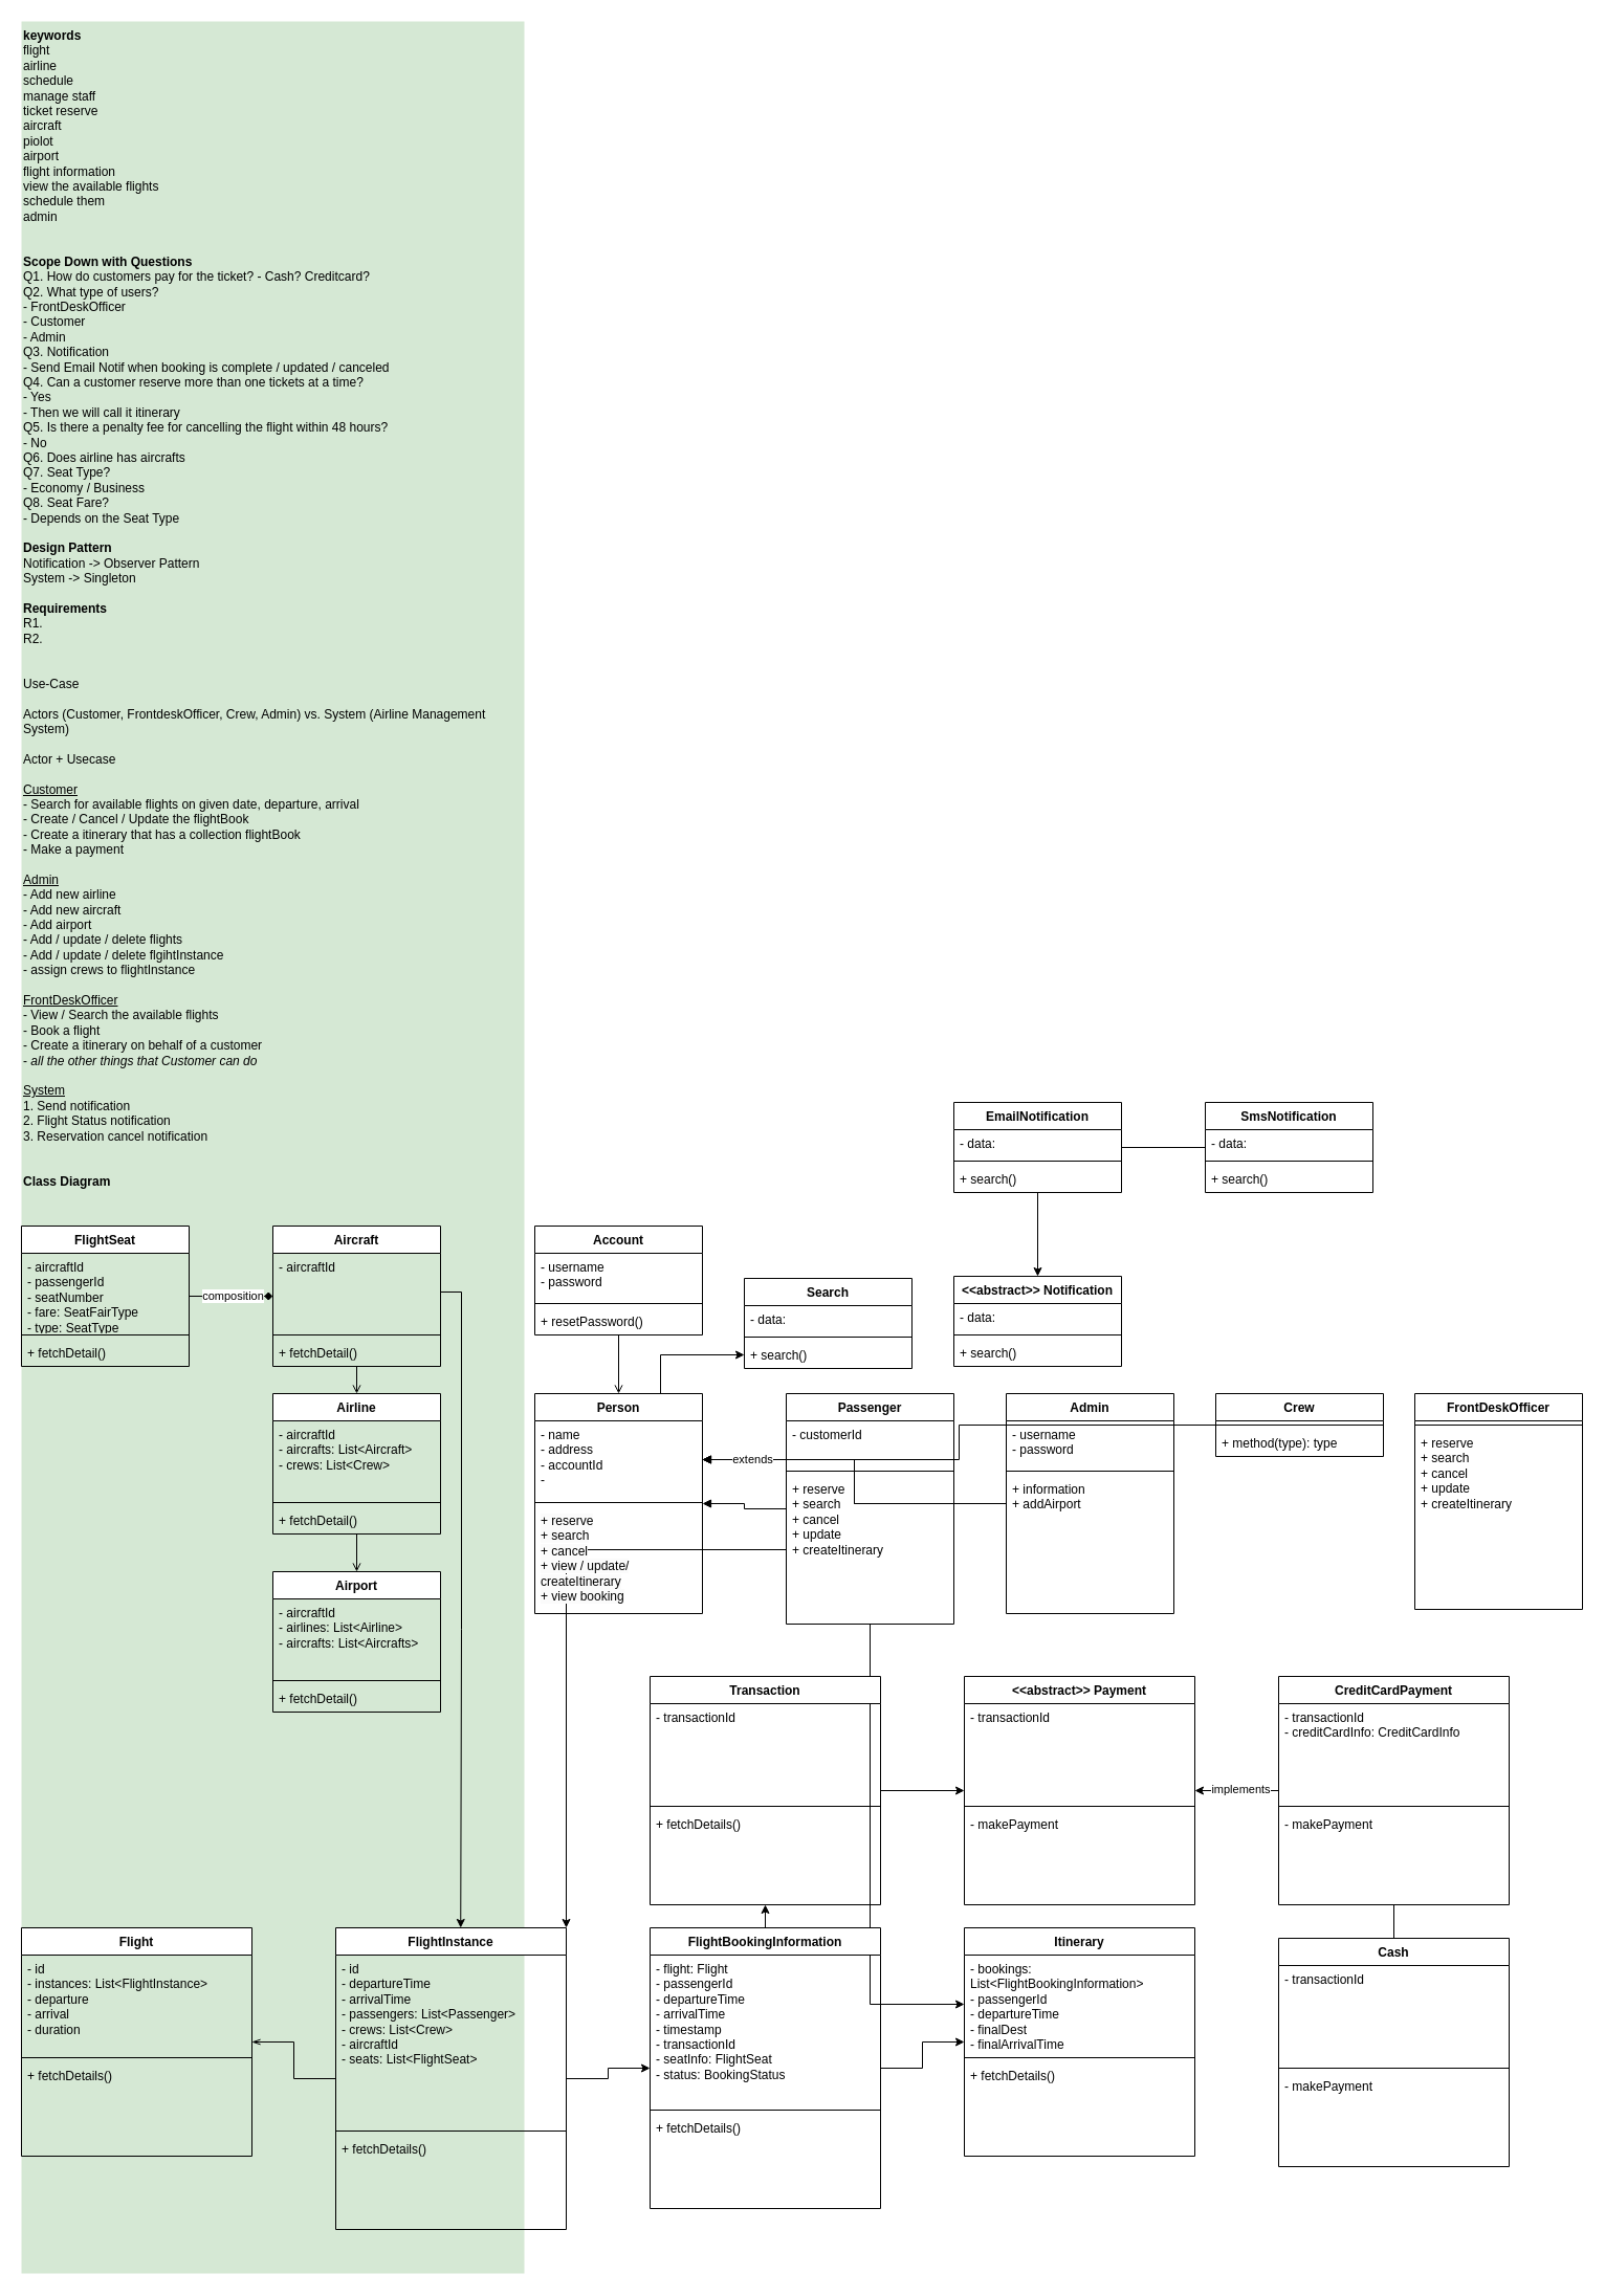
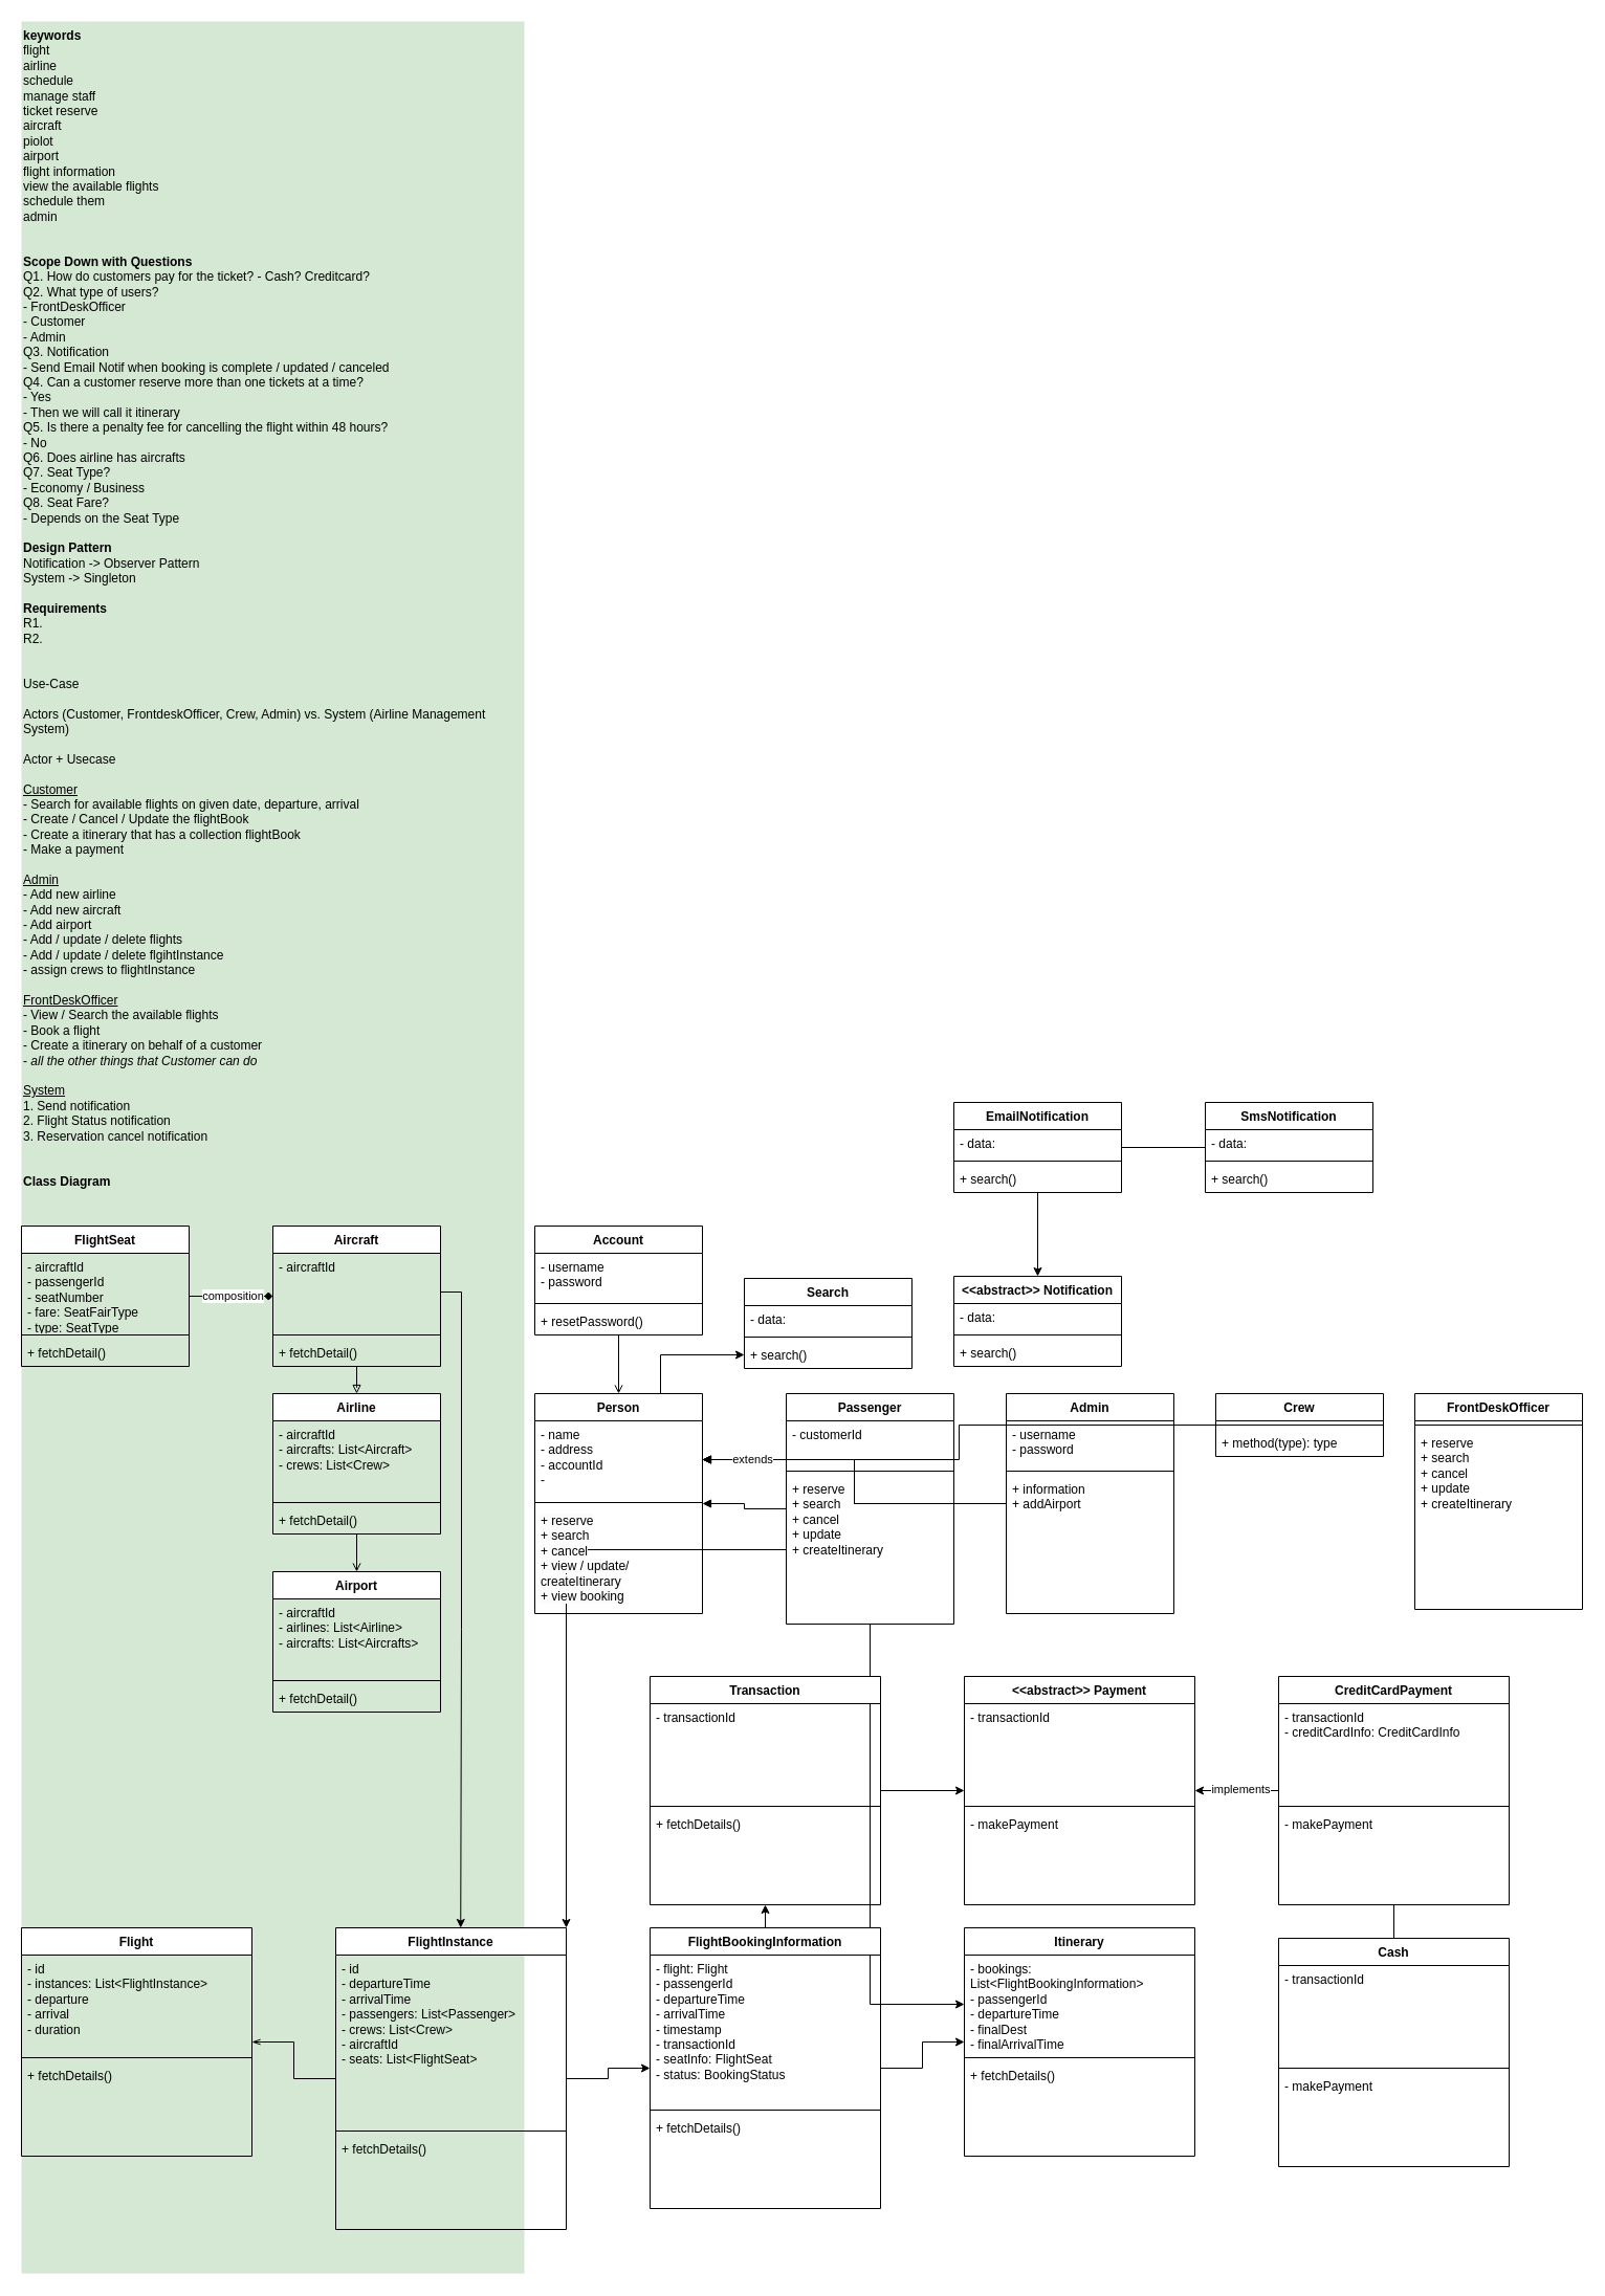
- <mxCell id="9" style="edgeStyle=orthogonalEdgeStyle;rounded=0;orthogonalLoop=1;jettySize=auto;html=1;entryX=0.5;entryY=0;entryDx=0;entryDy=0;endArrow=open;endFill=0;" edge="1" parent="1" source="10" target="15"><mxGeometry relative="1" as="geometry" /></mxCell>
+ <mxCell id="9" style="edgeStyle=orthogonalEdgeStyle;rounded=0;orthogonalLoop=1;jettySize=auto;html=1;entryX=0.5;entryY=0;entryDx=0;entryDy=0;endArrow=block;endFill=0;" edge="1" parent="1" source="10" target="15"><mxGeometry relative="1" as="geometry" /></mxCell>
